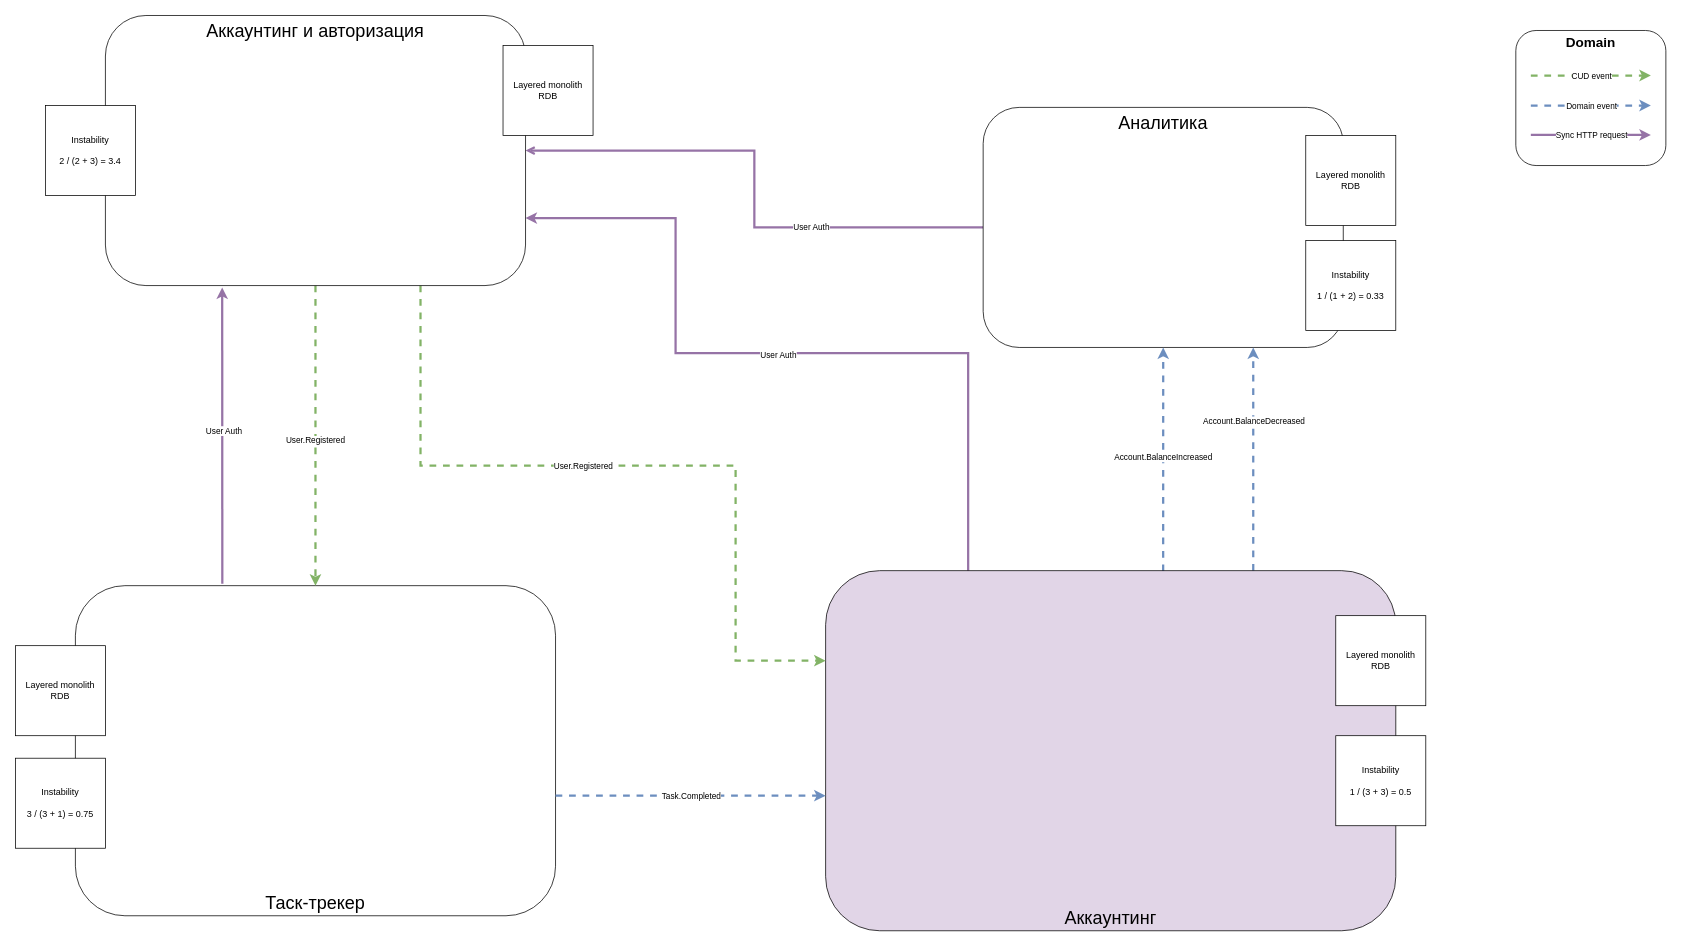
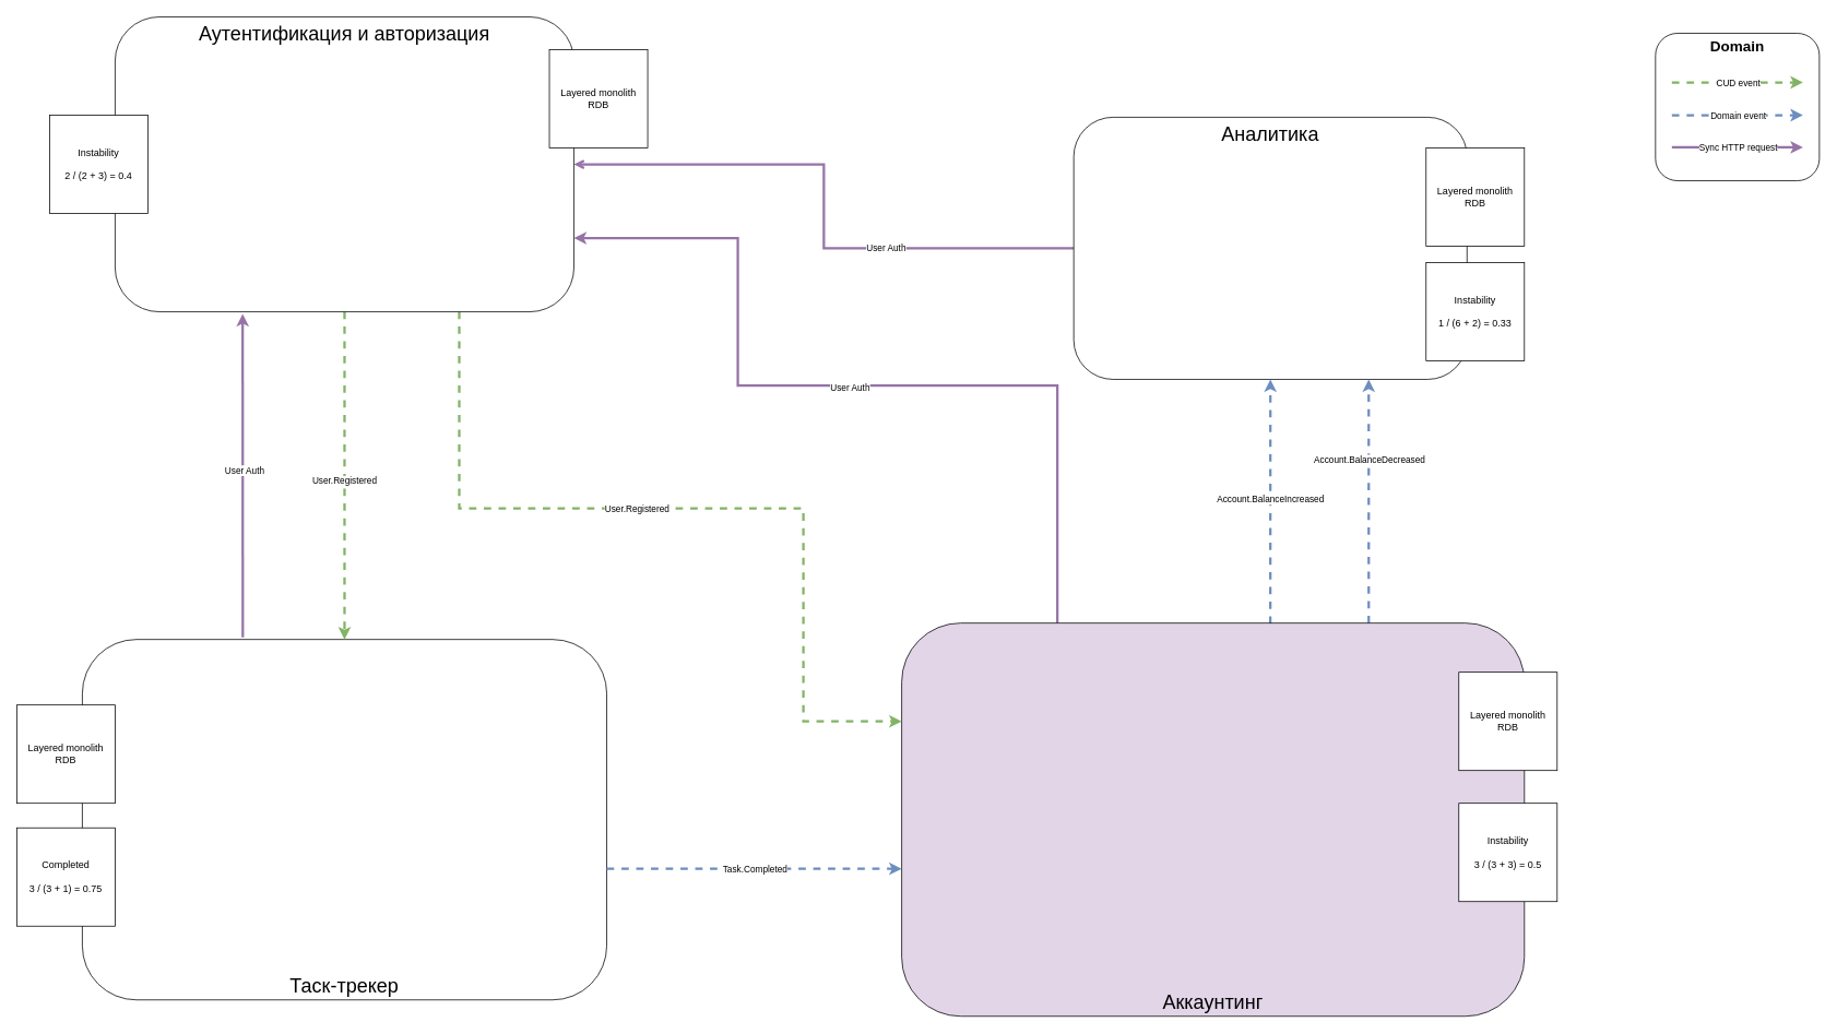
- <mxCell id="17" value="Аккаунтинг и авторизация" style="rounded=1;whiteSpace=wrap;html=1;verticalAlign=top;fontSize=24;" parent="1" vertex="1"><mxGeometry x="140" y="20" width="560" height="360" as="geometry" /></mxCell>
+ <mxCell id="17" value="Аутентификация и авторизация" style="rounded=1;whiteSpace=wrap;html=1;verticalAlign=top;fontSize=24;" parent="1" vertex="1"><mxGeometry x="140" y="20" width="560" height="360" as="geometry" /></mxCell>
- <mxCell id="33" value="Instability&lt;br&gt;&lt;br&gt;2 / (2 + 3) = 3.4" style="whiteSpace=wrap;html=1;aspect=fixed;" parent="1" vertex="1"><mxGeometry x="60" y="140" width="120" height="120" as="geometry" /></mxCell>
+ <mxCell id="33" value="Instability&lt;br&gt;&lt;br&gt;2 / (2 + 3) = 0.4" style="whiteSpace=wrap;html=1;aspect=fixed;" parent="1" vertex="1"><mxGeometry x="60" y="140" width="120" height="120" as="geometry" /></mxCell>
- <mxCell id="36" value="Instability&lt;br&gt;&lt;br&gt;1 / (1 + 2) = 0.33" style="whiteSpace=wrap;html=1;aspect=fixed;" parent="1" vertex="1"><mxGeometry x="1740" y="320" width="120" height="120" as="geometry" /></mxCell>
+ <mxCell id="36" value="Instability&lt;br&gt;&lt;br&gt;1 / (6 + 2) = 0.33" style="whiteSpace=wrap;html=1;aspect=fixed;" parent="1" vertex="1"><mxGeometry x="1740" y="320" width="120" height="120" as="geometry" /></mxCell>
- <mxCell id="35" value="Instability&lt;br&gt;&lt;br&gt;1 / (3 + 3) = 0.5" style="whiteSpace=wrap;html=1;aspect=fixed;" parent="1" vertex="1"><mxGeometry x="1780" y="980" width="120" height="120" as="geometry" /></mxCell>
+ <mxCell id="35" value="Instability&lt;br&gt;&lt;br&gt;3 / (3 + 3) = 0.5" style="whiteSpace=wrap;html=1;aspect=fixed;" parent="1" vertex="1"><mxGeometry x="1780" y="980" width="120" height="120" as="geometry" /></mxCell>
- <mxCell id="34" value="Instability&lt;br&gt;&lt;br&gt;3 / (3 + 1) = 0.75" style="whiteSpace=wrap;html=1;aspect=fixed;" parent="1" vertex="1"><mxGeometry x="20" y="1010" width="120" height="120" as="geometry" /></mxCell>
+ <mxCell id="34" value="Completed&lt;br&gt;&lt;br&gt;3 / (3 + 1) = 0.75" style="whiteSpace=wrap;html=1;aspect=fixed;" parent="1" vertex="1"><mxGeometry x="20" y="1010" width="120" height="120" as="geometry" /></mxCell>
